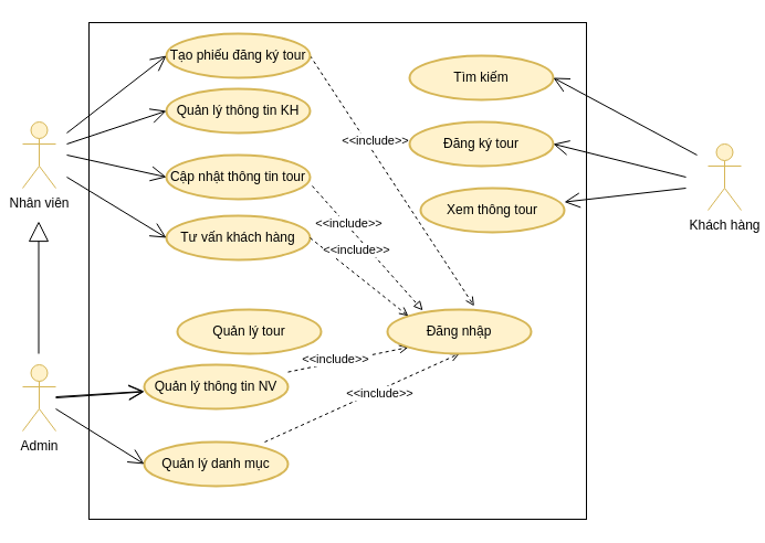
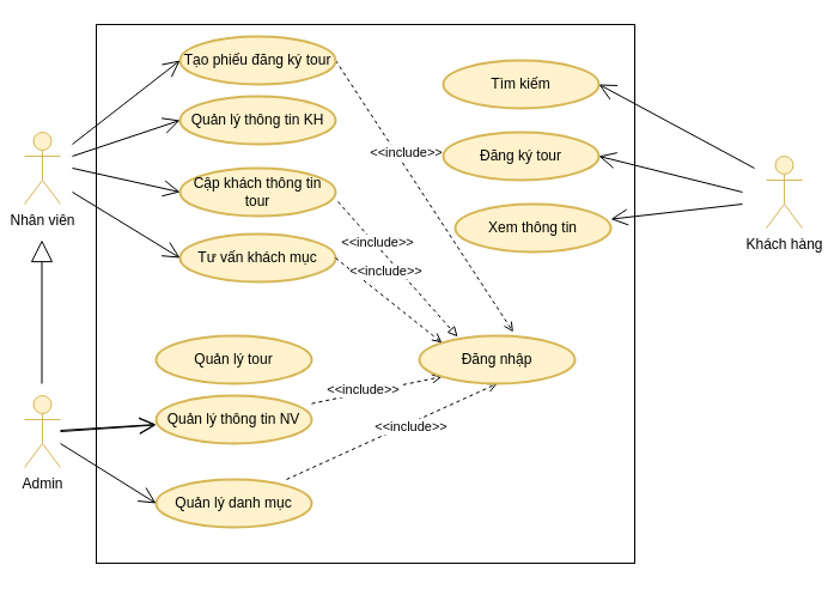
- <mxCell id="19" value="Cập nhật thông tin tour" style="strokeWidth=2;html=1;shape=mxgraph.flowchart.start_1;whiteSpace=wrap;fillColor=#fff2cc;strokeColor=#d6b656;" vertex="1" parent="1"><mxGeometry x="150" y="140" width="130" height="40" as="geometry" /></mxCell>
+ <mxCell id="19" value="Cập khách thông tin tour" style="strokeWidth=2;html=1;shape=mxgraph.flowchart.start_1;whiteSpace=wrap;fillColor=#fff2cc;strokeColor=#d6b656;" vertex="1" parent="1"><mxGeometry x="150" y="140" width="130" height="40" as="geometry" /></mxCell>
- <mxCell id="22" value="Xem thông tour" style="strokeWidth=2;html=1;shape=mxgraph.flowchart.start_1;whiteSpace=wrap;fillColor=#fff2cc;strokeColor=#d6b656;" vertex="1" parent="1"><mxGeometry x="380" y="170" width="130" height="40" as="geometry" /></mxCell>
+ <mxCell id="22" value="Xem thông tin" style="strokeWidth=2;html=1;shape=mxgraph.flowchart.start_1;whiteSpace=wrap;fillColor=#fff2cc;strokeColor=#d6b656;" vertex="1" parent="1"><mxGeometry x="380" y="170" width="130" height="40" as="geometry" /></mxCell>
- <mxCell id="20" value="Tư vấn khách hàng" style="strokeWidth=2;html=1;shape=mxgraph.flowchart.start_1;whiteSpace=wrap;fillColor=#fff2cc;strokeColor=#d6b656;" vertex="1" parent="1"><mxGeometry x="150" y="195" width="130" height="40" as="geometry" /></mxCell>
+ <mxCell id="20" value="Tư vấn khách mục" style="strokeWidth=2;html=1;shape=mxgraph.flowchart.start_1;whiteSpace=wrap;fillColor=#fff2cc;strokeColor=#d6b656;" vertex="1" parent="1"><mxGeometry x="150" y="195" width="130" height="40" as="geometry" /></mxCell>
- <mxCell id="7" value="Quản lý tour" style="strokeWidth=2;html=1;shape=mxgraph.flowchart.start_1;whiteSpace=wrap;fillColor=#fff2cc;strokeColor=#d6b656;" vertex="1" parent="1"><mxGeometry x="160" y="280" width="130" height="40" as="geometry" /></mxCell>
+ <mxCell id="7" value="Quản lý tour" style="strokeWidth=2;html=1;shape=mxgraph.flowchart.start_1;whiteSpace=wrap;fillColor=#fff2cc;strokeColor=#d6b656;" vertex="1" parent="1"><mxGeometry x="130" y="280" width="130" height="40" as="geometry" /></mxCell>
